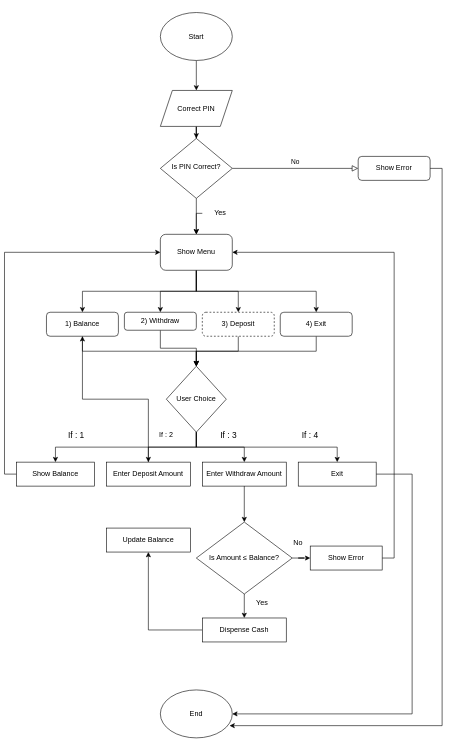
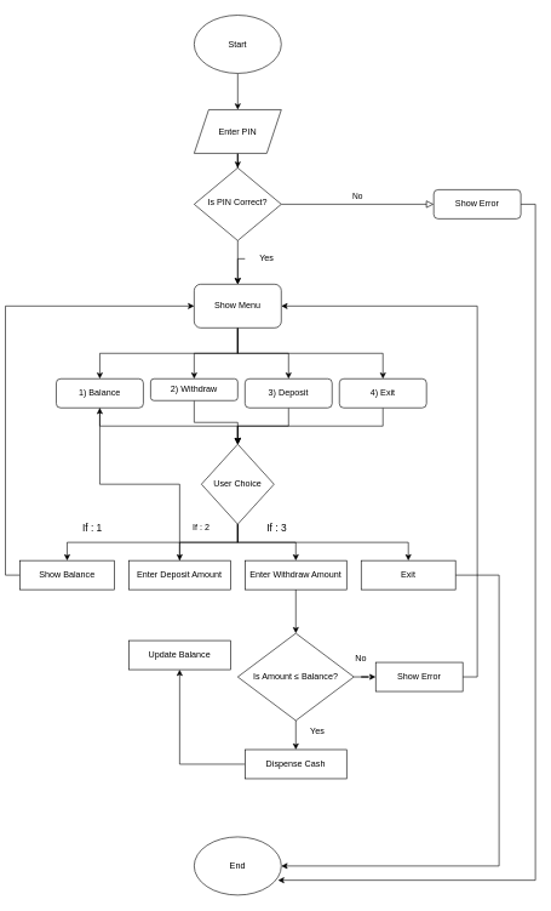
- <mxCell id="11" value="Correct PIN" style="shape=parallelogram;perimeter=parallelogramPerimeter;whiteSpace=wrap;html=1;fixedSize=1;" vertex="1" parent="1"><mxGeometry x="260" y="150" width="120" height="60" as="geometry" /></mxCell>
+ <mxCell id="11" value="Enter PIN" style="shape=parallelogram;perimeter=parallelogramPerimeter;whiteSpace=wrap;html=1;fixedSize=1;" vertex="1" parent="1"><mxGeometry x="260" y="150" width="120" height="60" as="geometry" /></mxCell>
- <mxCell id="20" value="3) Deposit" style="rounded=1;whiteSpace=wrap;html=1;dashed=1;" vertex="1" parent="1"><mxGeometry x="330" y="520" width="120" height="40" as="geometry" /></mxCell>
+ <mxCell id="20" value="3) Deposit" style="rounded=1;whiteSpace=wrap;html=1;" vertex="1" parent="1"><mxGeometry x="330" y="520" width="120" height="40" as="geometry" /></mxCell>
- <mxCell id="45" value="&lt;font style=&quot;font-size: 14px;&quot;&gt;If : 4&lt;/font&gt;" style="text;html=1;align=center;verticalAlign=middle;whiteSpace=wrap;rounded=0;" vertex="1" parent="43"><mxGeometry width="60" height="30" as="geometry" /></mxCell>
